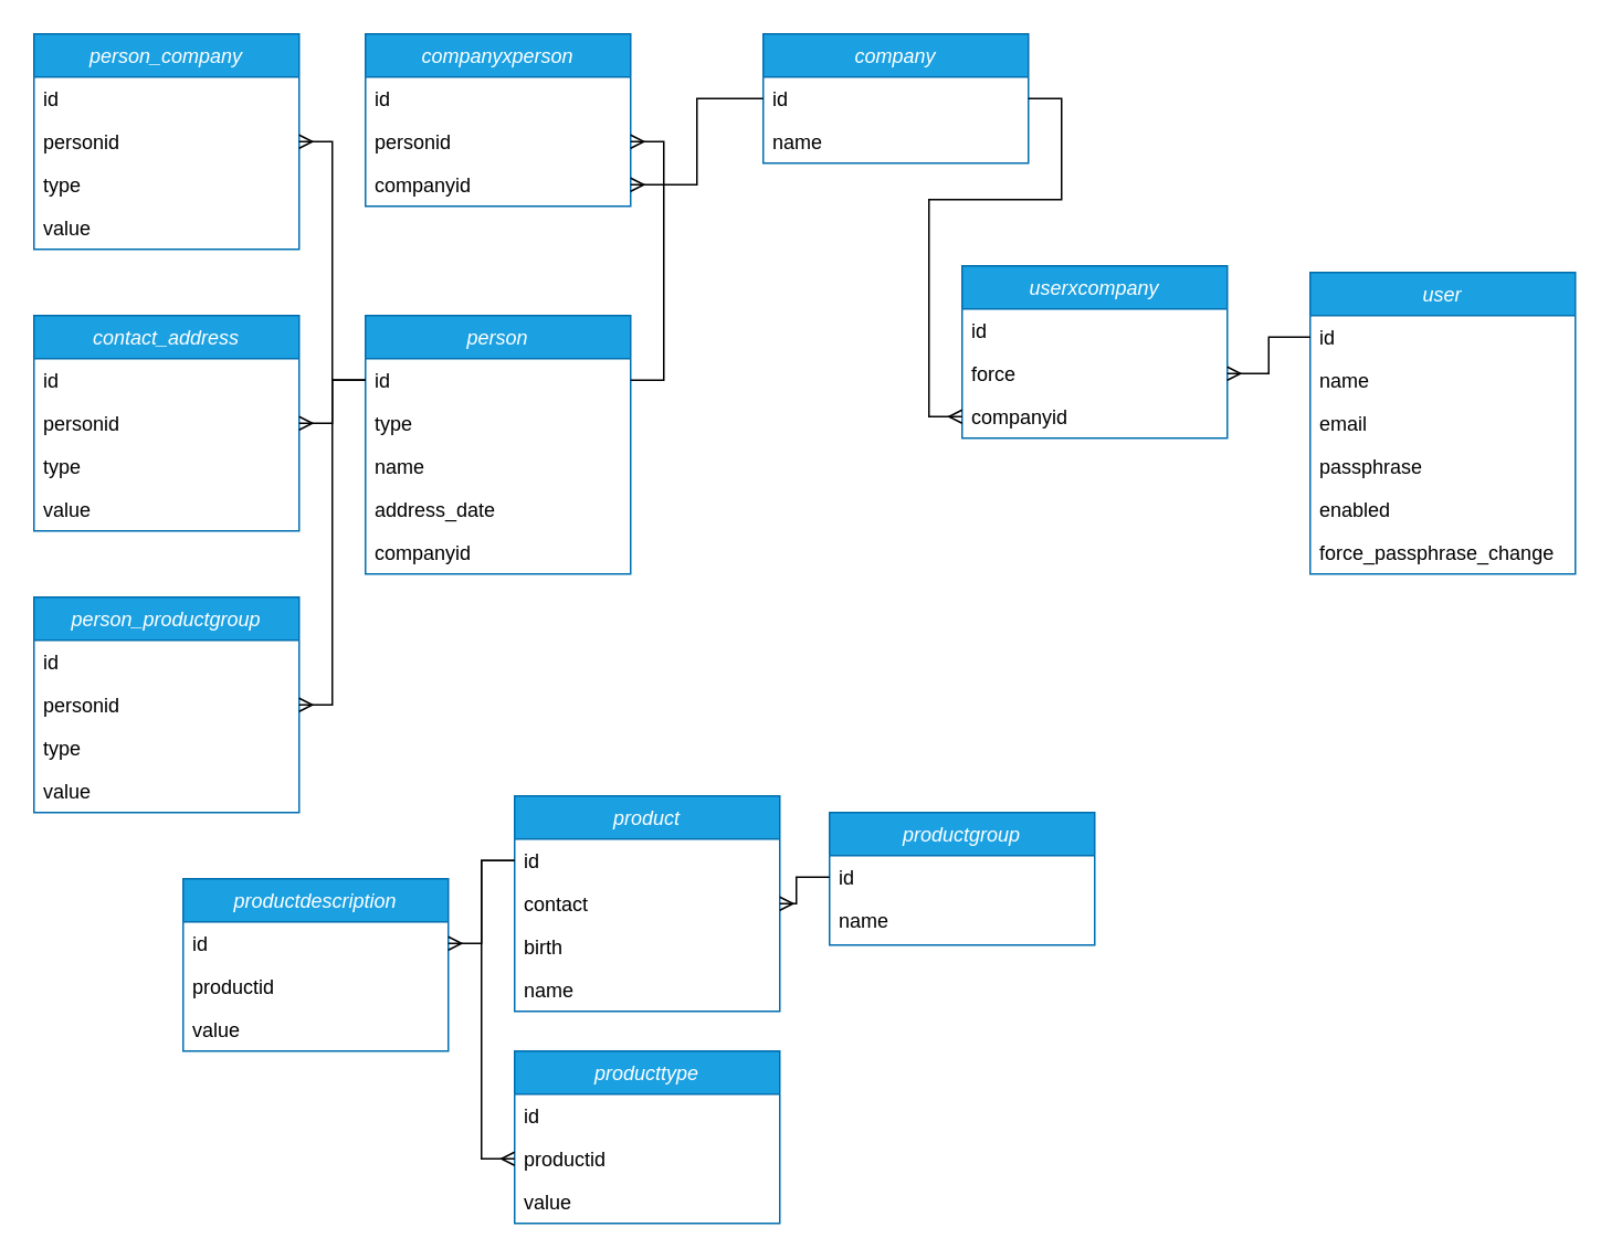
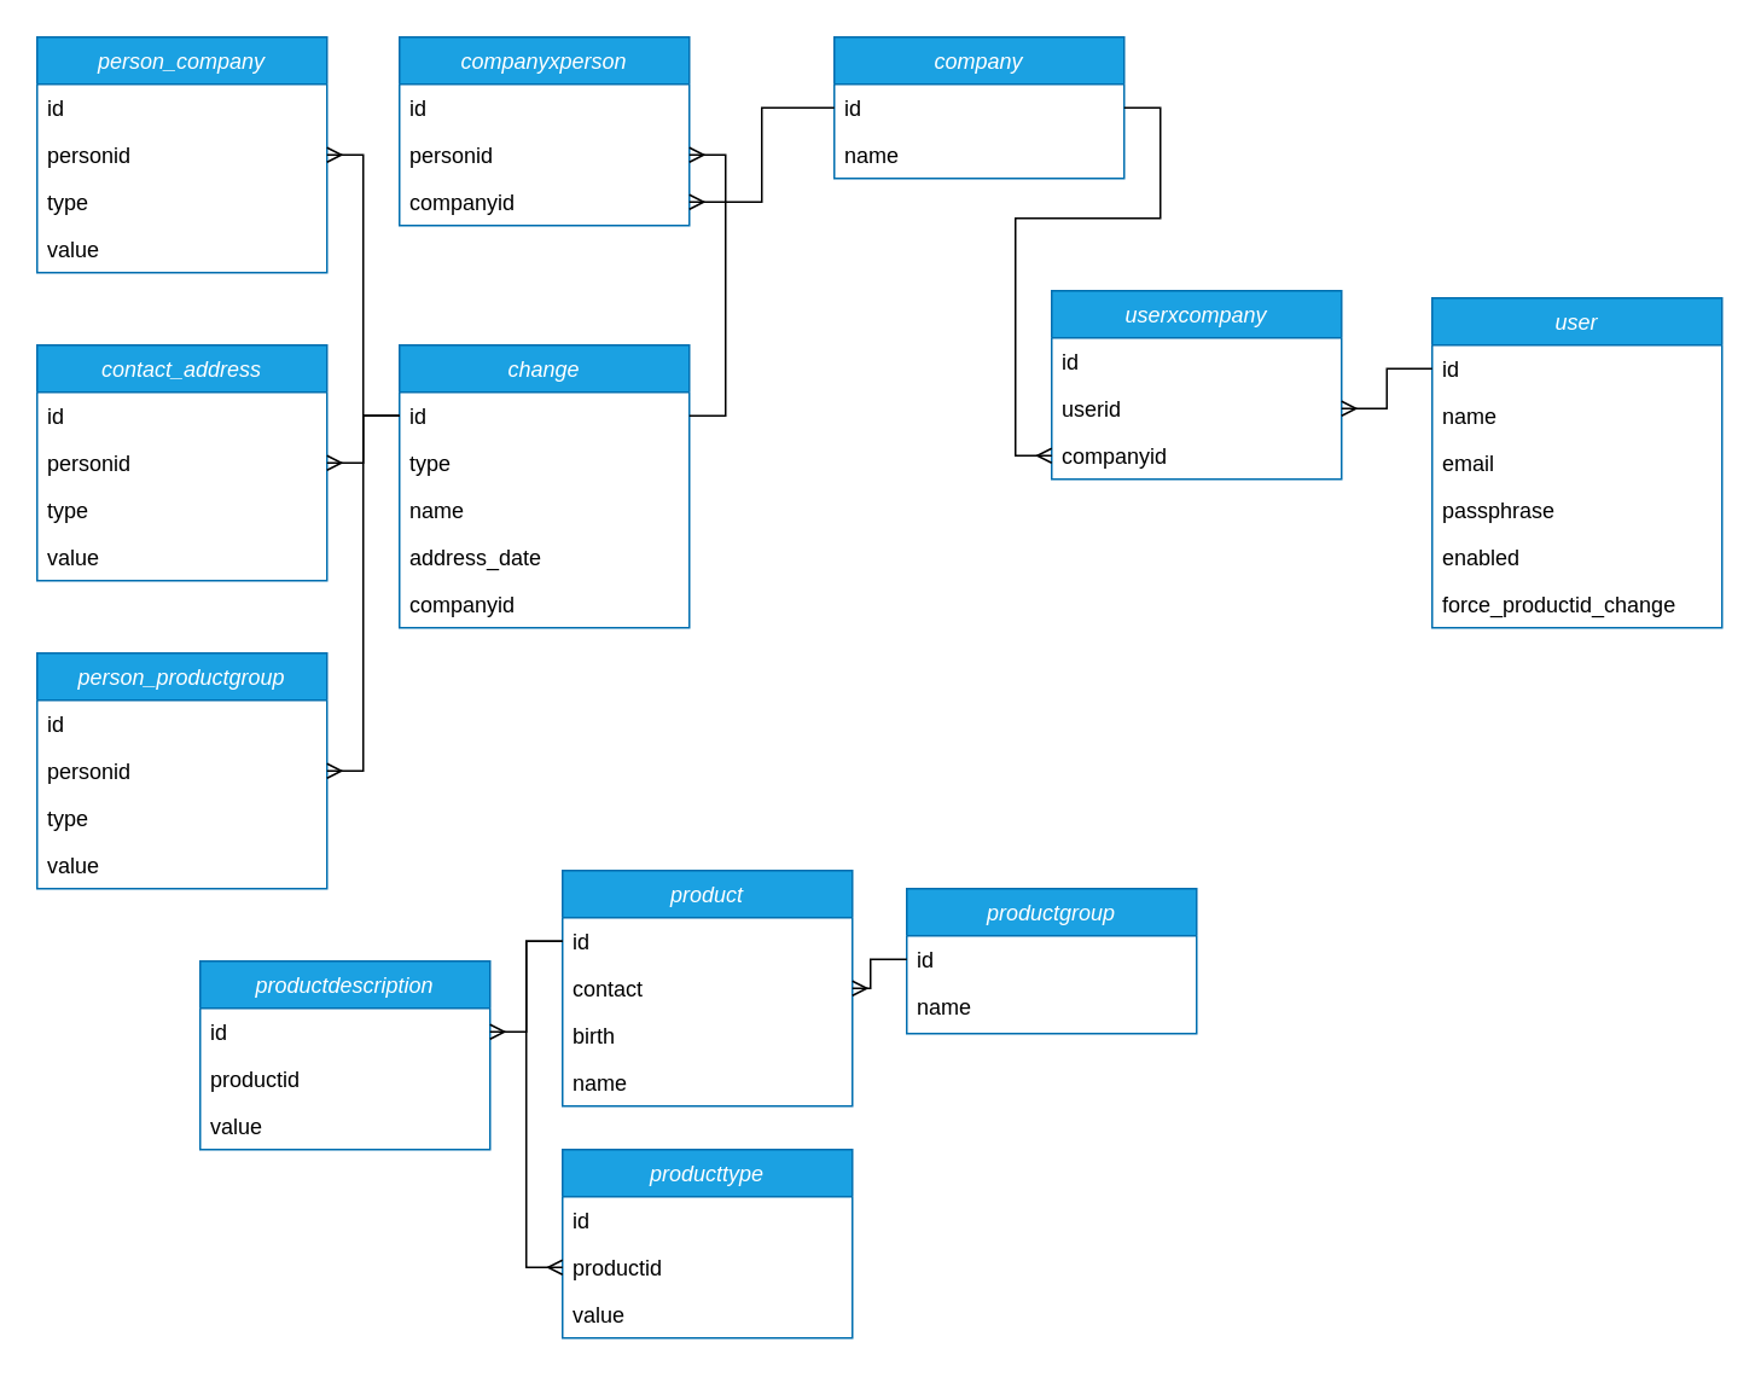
- <mxCell id="2" value="person" style="swimlane;fontStyle=2;align=center;verticalAlign=top;childLayout=stackLayout;horizontal=1;startSize=26;horizontalStack=0;resizeParent=1;resizeLast=0;collapsible=1;marginBottom=0;rounded=0;shadow=0;strokeWidth=1;fillColor=#1ba1e2;fontColor=#ffffff;strokeColor=#006EAF;" parent="1" vertex="1"><mxGeometry x="220" y="190" width="160" height="156" as="geometry"><mxRectangle x="230" y="140" width="160" height="26" as="alternateBounds" /></mxGeometry></mxCell>
+ <mxCell id="2" value="change" style="swimlane;fontStyle=2;align=center;verticalAlign=top;childLayout=stackLayout;horizontal=1;startSize=26;horizontalStack=0;resizeParent=1;resizeLast=0;collapsible=1;marginBottom=0;rounded=0;shadow=0;strokeWidth=1;fillColor=#1ba1e2;fontColor=#ffffff;strokeColor=#006EAF;" parent="1" vertex="1"><mxGeometry x="220" y="190" width="160" height="156" as="geometry"><mxRectangle x="230" y="140" width="160" height="26" as="alternateBounds" /></mxGeometry></mxCell>
- <mxCell id="44" value="force" style="text;align=left;verticalAlign=top;spacingLeft=4;spacingRight=4;overflow=hidden;rotatable=0;points=[[0,0.5],[1,0.5]];portConstraint=eastwest;" parent="42" vertex="1"><mxGeometry y="52" width="160" height="26" as="geometry" /></mxCell>
+ <mxCell id="44" value="userid" style="text;align=left;verticalAlign=top;spacingLeft=4;spacingRight=4;overflow=hidden;rotatable=0;points=[[0,0.5],[1,0.5]];portConstraint=eastwest;" parent="42" vertex="1"><mxGeometry y="52" width="160" height="26" as="geometry" /></mxCell>
- <mxCell id="41" value="force_passphrase_change" style="text;align=left;verticalAlign=top;spacingLeft=4;spacingRight=4;overflow=hidden;rotatable=0;points=[[0,0.5],[1,0.5]];portConstraint=eastwest;rounded=0;shadow=0;html=0;" parent="35" vertex="1"><mxGeometry y="156" width="160" height="26" as="geometry" /></mxCell>
+ <mxCell id="41" value="force_productid_change" style="text;align=left;verticalAlign=top;spacingLeft=4;spacingRight=4;overflow=hidden;rotatable=0;points=[[0,0.5],[1,0.5]];portConstraint=eastwest;rounded=0;shadow=0;html=0;" parent="35" vertex="1"><mxGeometry y="156" width="160" height="26" as="geometry" /></mxCell>
